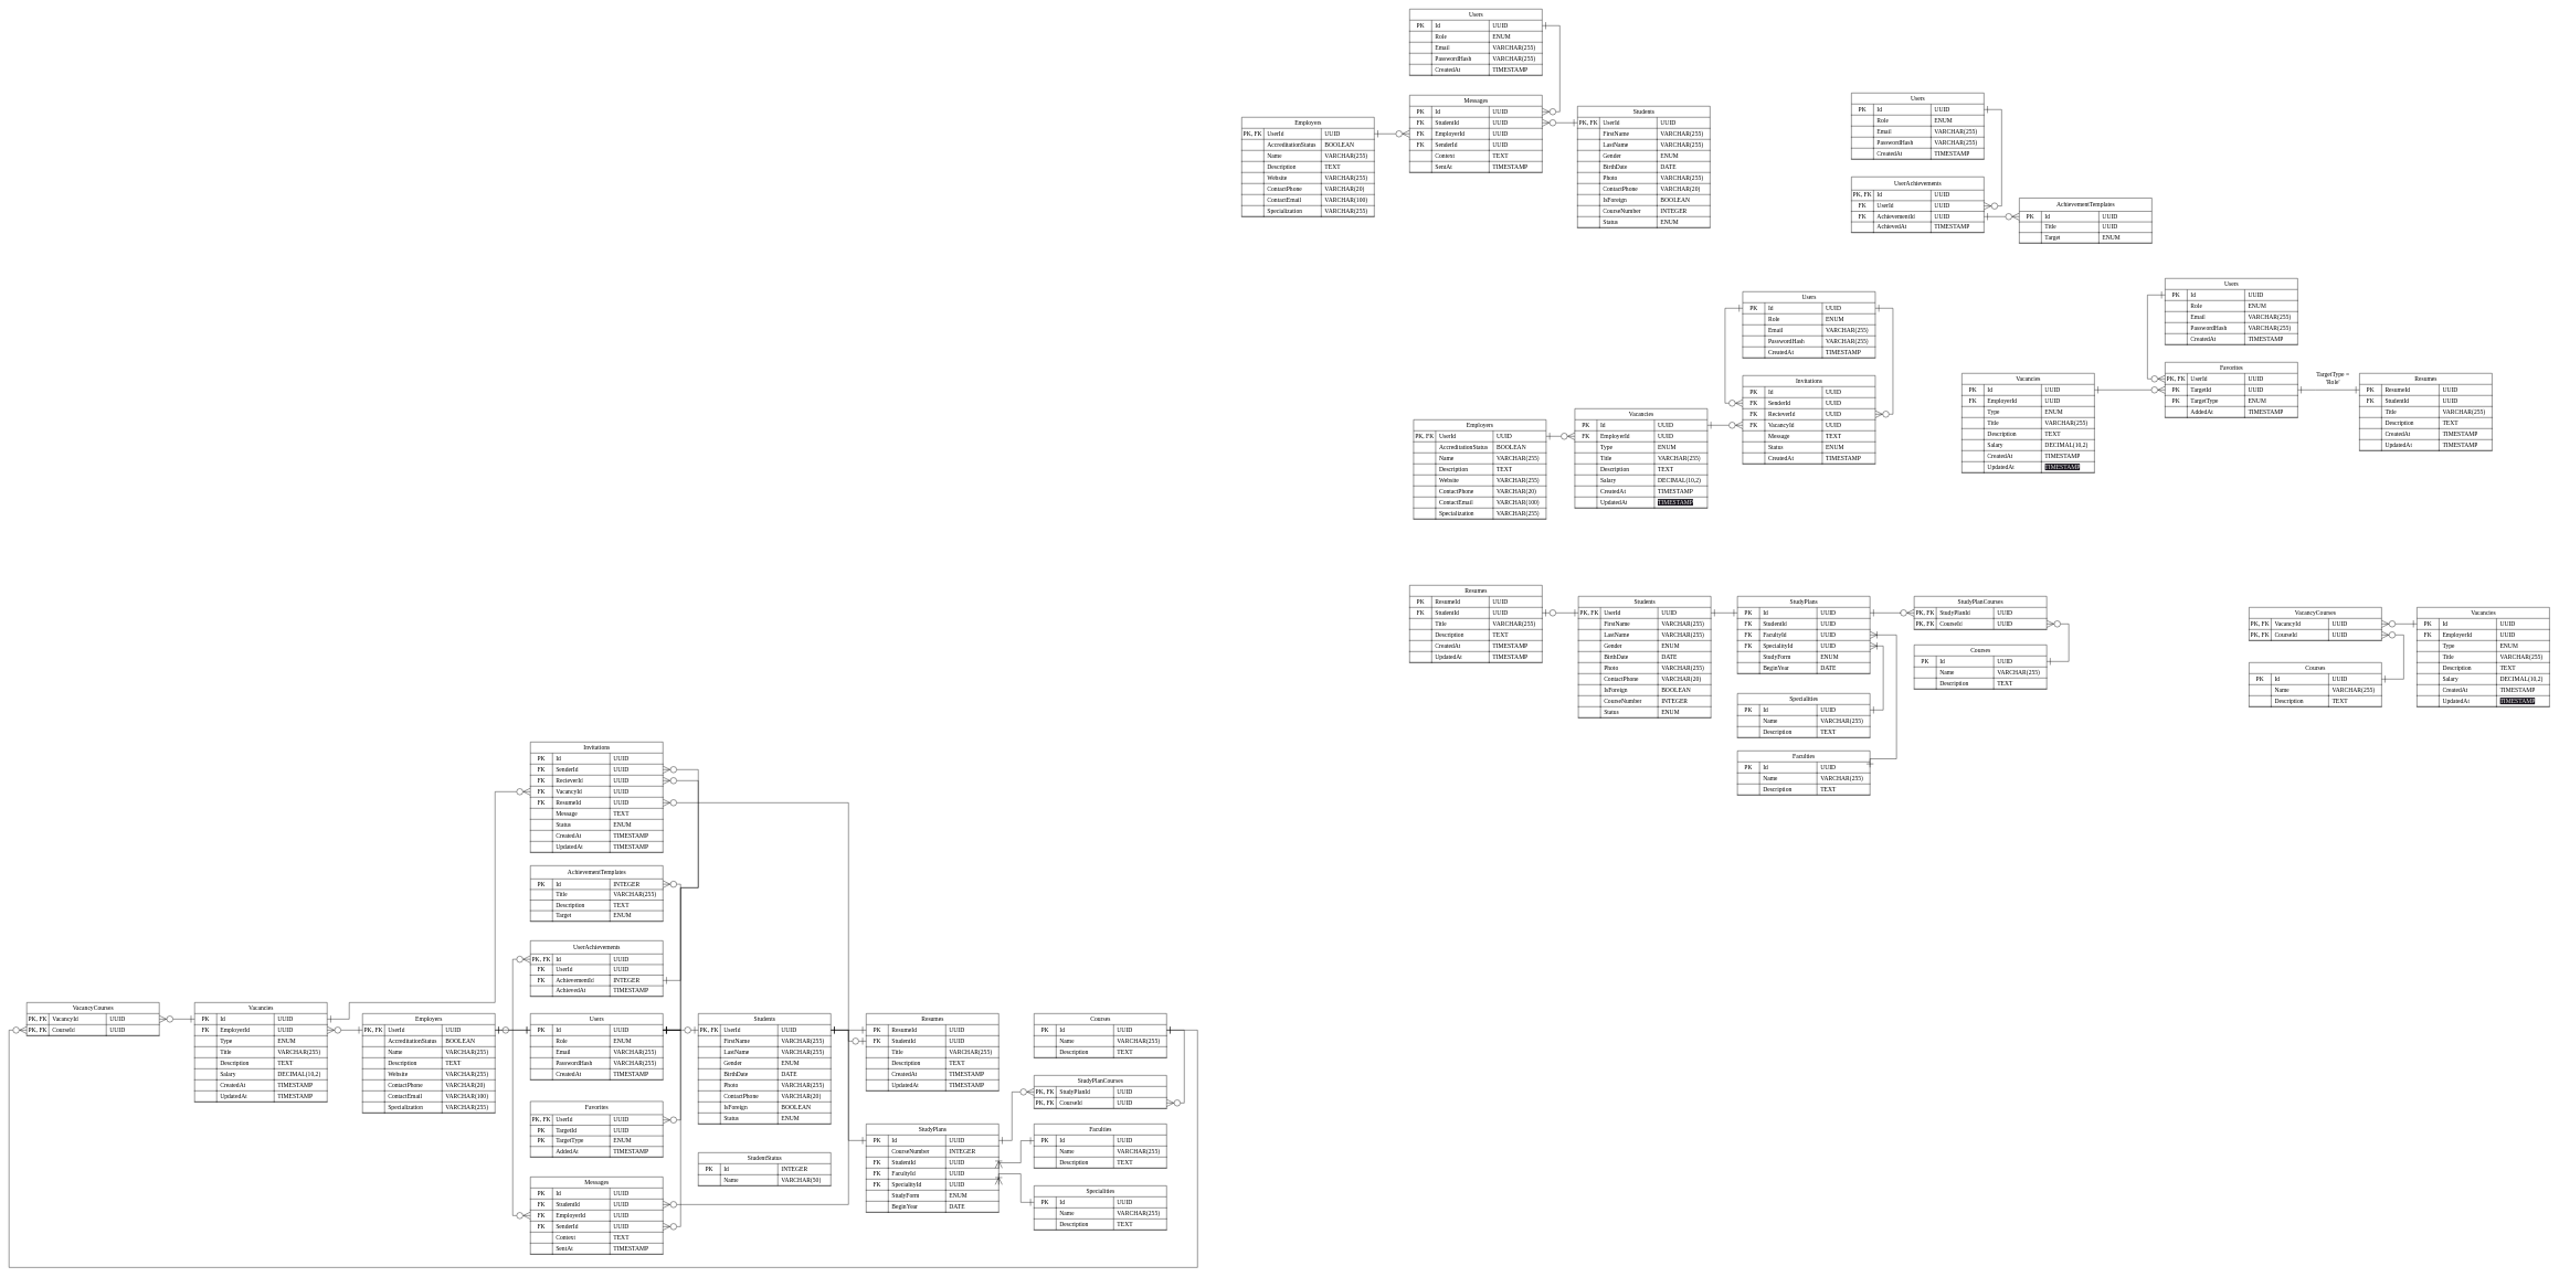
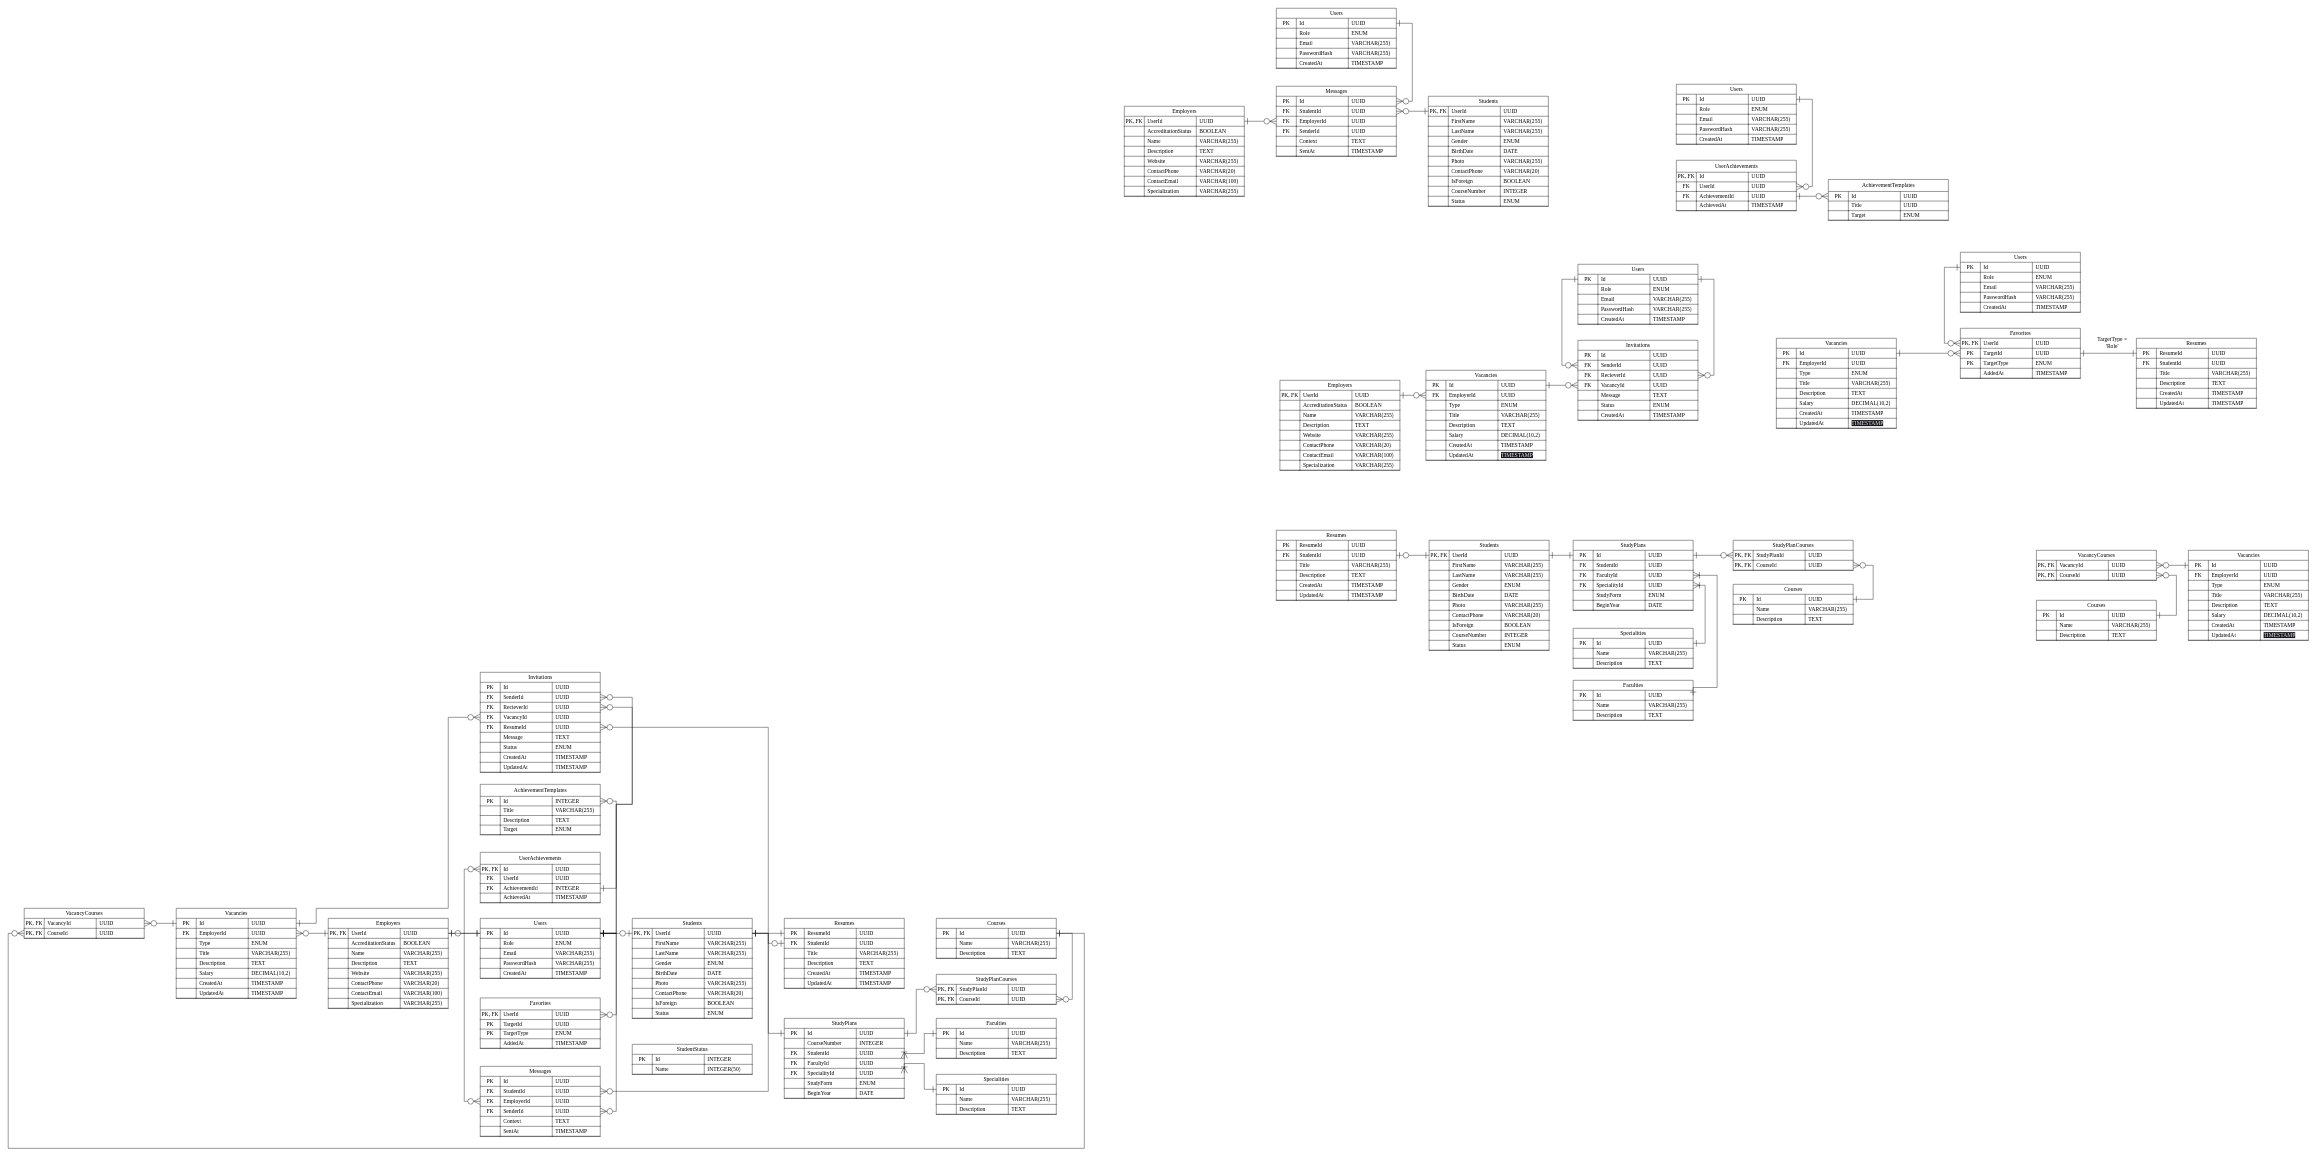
- <mxCell id="890" value="VARCHAR(50)" style="shape=partialRectangle;connectable=0;fillColor=none;top=0;left=0;bottom=0;right=0;align=left;spacingLeft=6;overflow=hidden;whiteSpace=wrap;html=1;fontFamily=Times New Roman;fontSize=14;fontStyle=0" parent="887" vertex="1"><mxGeometry x="180" width="120" height="25" as="geometry"><mxRectangle width="120" height="25" as="alternateBounds" /></mxGeometry></mxCell>
+ <mxCell id="890" value="INTEGER(50)" style="shape=partialRectangle;connectable=0;fillColor=none;top=0;left=0;bottom=0;right=0;align=left;spacingLeft=6;overflow=hidden;whiteSpace=wrap;html=1;fontFamily=Times New Roman;fontSize=14;fontStyle=0" parent="887" vertex="1"><mxGeometry x="180" width="120" height="25" as="geometry"><mxRectangle width="120" height="25" as="alternateBounds" /></mxGeometry></mxCell>
